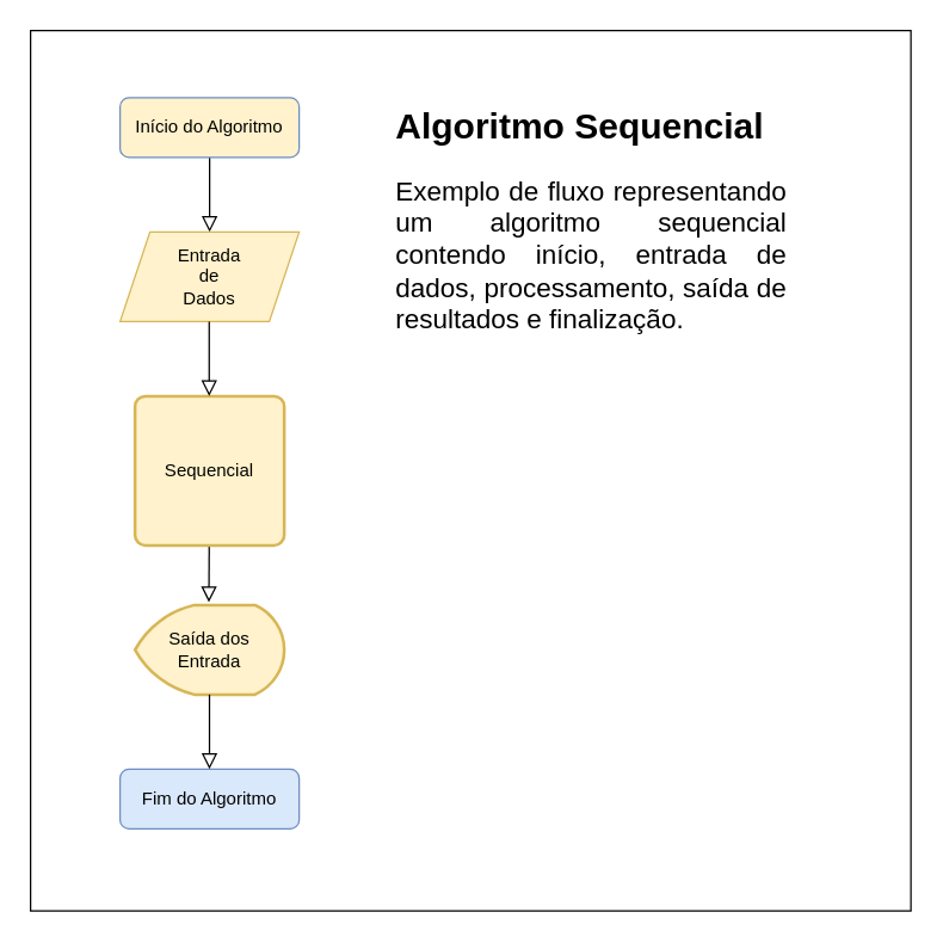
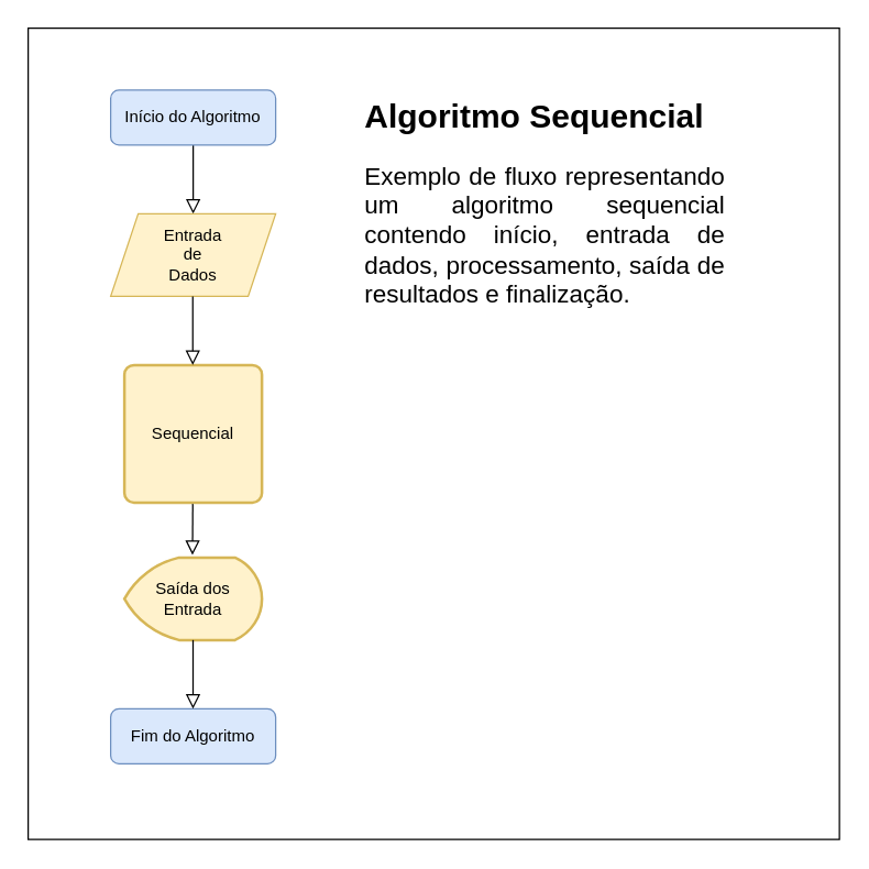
- <mxCell id="4" value="Início do Algoritmo" style="rounded=1;whiteSpace=wrap;html=1;fontSize=12;glass=0;strokeWidth=1;shadow=0;fillColor=#fff2cc;strokeColor=#6c8ebf;" parent="1" vertex="1"><mxGeometry x="80" y="65" width="120" height="40" as="geometry" /></mxCell>
+ <mxCell id="4" value="Início do Algoritmo" style="rounded=1;whiteSpace=wrap;html=1;fontSize=12;glass=0;strokeWidth=1;shadow=0;fillColor=#dae8fc;strokeColor=#6c8ebf;" parent="1" vertex="1"><mxGeometry x="80" y="65" width="120" height="40" as="geometry" /></mxCell>
